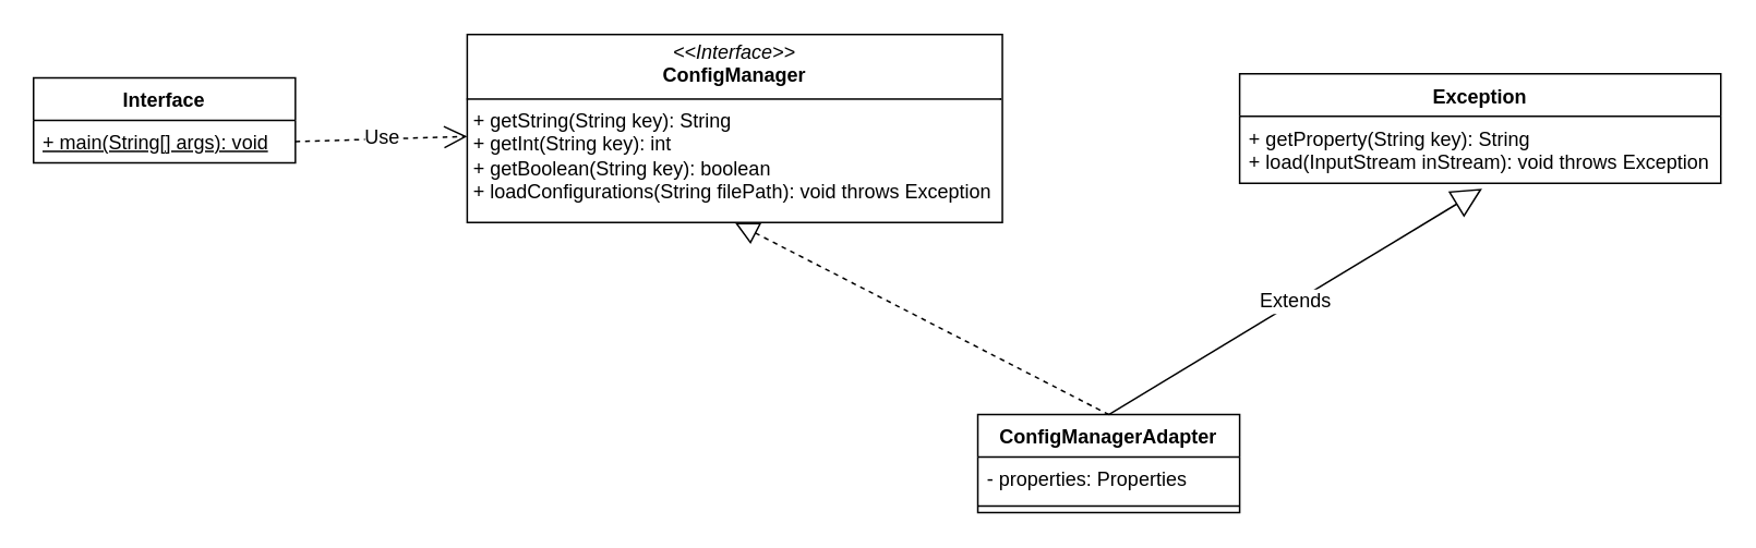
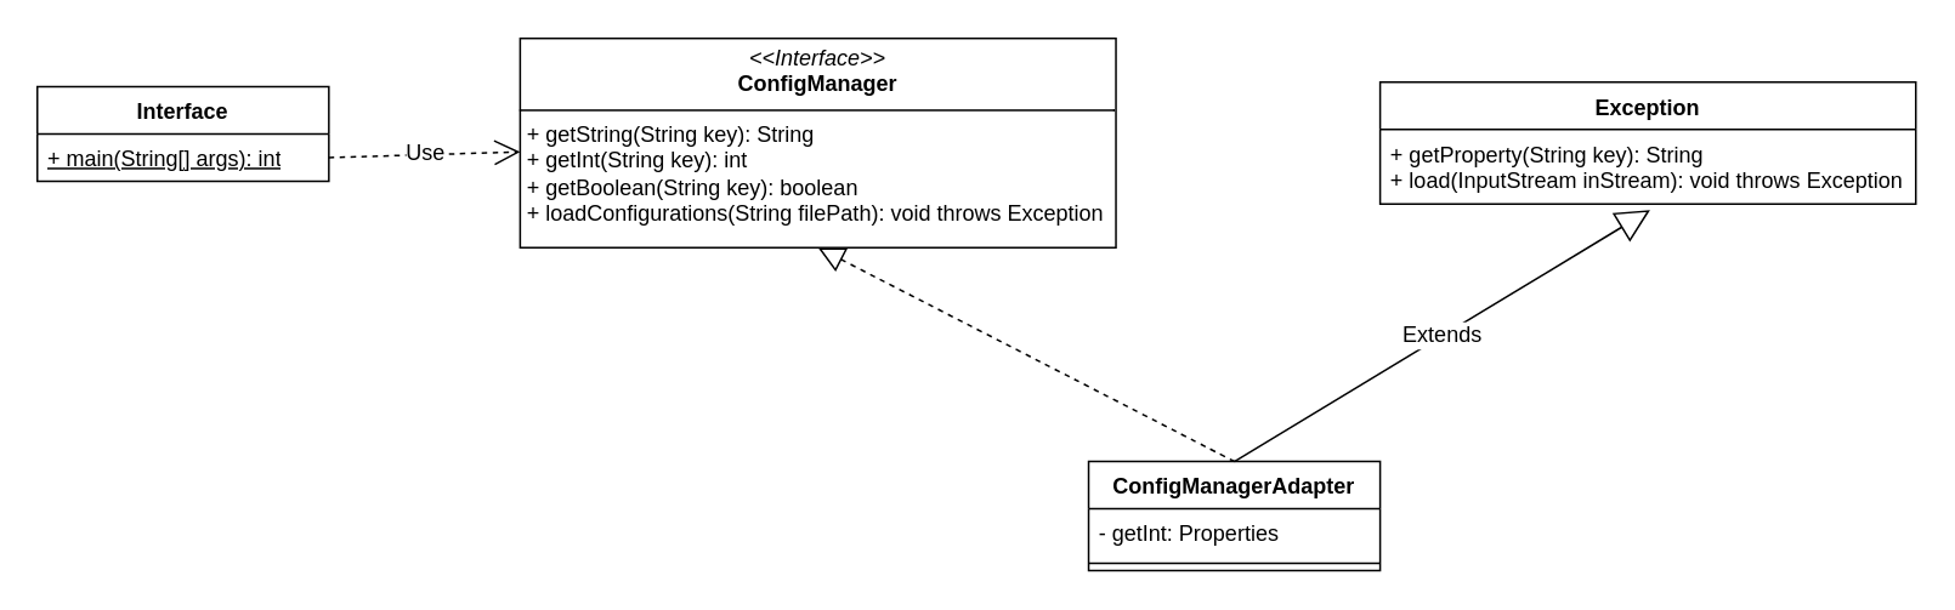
- <mxCell id="3" value="&lt;u&gt;+ main(String[] args): void&lt;/u&gt;" style="text;strokeColor=none;fillColor=none;align=left;verticalAlign=top;spacingLeft=4;spacingRight=4;overflow=hidden;rotatable=0;points=[[0,0.5],[1,0.5]];portConstraint=eastwest;whiteSpace=wrap;html=1;" vertex="1" parent="2"><mxGeometry y="26" width="160" height="26" as="geometry" /></mxCell>
+ <mxCell id="3" value="&lt;u&gt;+ main(String[] args): int&lt;/u&gt;" style="text;strokeColor=none;fillColor=none;align=left;verticalAlign=top;spacingLeft=4;spacingRight=4;overflow=hidden;rotatable=0;points=[[0,0.5],[1,0.5]];portConstraint=eastwest;whiteSpace=wrap;html=1;" vertex="1" parent="2"><mxGeometry y="26" width="160" height="26" as="geometry" /></mxCell>
- <mxCell id="8" value="- properties: Properties" style="text;strokeColor=none;fillColor=none;align=left;verticalAlign=top;spacingLeft=4;spacingRight=4;overflow=hidden;rotatable=0;points=[[0,0.5],[1,0.5]];portConstraint=eastwest;whiteSpace=wrap;html=1;" vertex="1" parent="7"><mxGeometry y="26" width="160" height="26" as="geometry" /></mxCell>
+ <mxCell id="8" value="- getInt: Properties" style="text;strokeColor=none;fillColor=none;align=left;verticalAlign=top;spacingLeft=4;spacingRight=4;overflow=hidden;rotatable=0;points=[[0,0.5],[1,0.5]];portConstraint=eastwest;whiteSpace=wrap;html=1;" vertex="1" parent="7"><mxGeometry y="26" width="160" height="26" as="geometry" /></mxCell>
